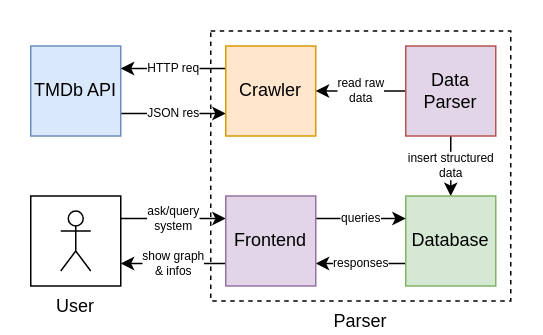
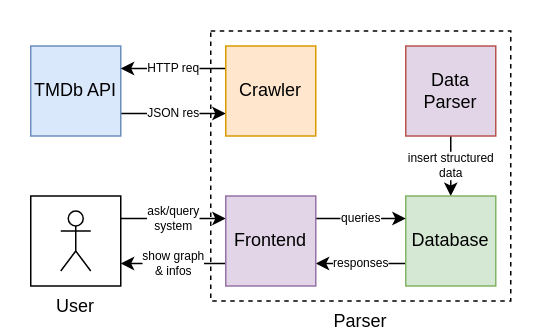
- <mxCell id="8" value="&lt;div style=&quot;font-size: 8px;&quot;&gt;read raw&lt;/div&gt;&lt;div style=&quot;font-size: 8px;&quot;&gt;data&lt;/div&gt;" style="edgeStyle=orthogonalEdgeStyle;rounded=0;orthogonalLoop=1;jettySize=auto;html=1;exitX=0;exitY=0.5;exitDx=0;exitDy=0;entryX=1;entryY=0.5;entryDx=0;entryDy=0;fontSize=8;" edge="1" parent="1" source="10" target="7"><mxGeometry relative="1" as="geometry" /></mxCell>
